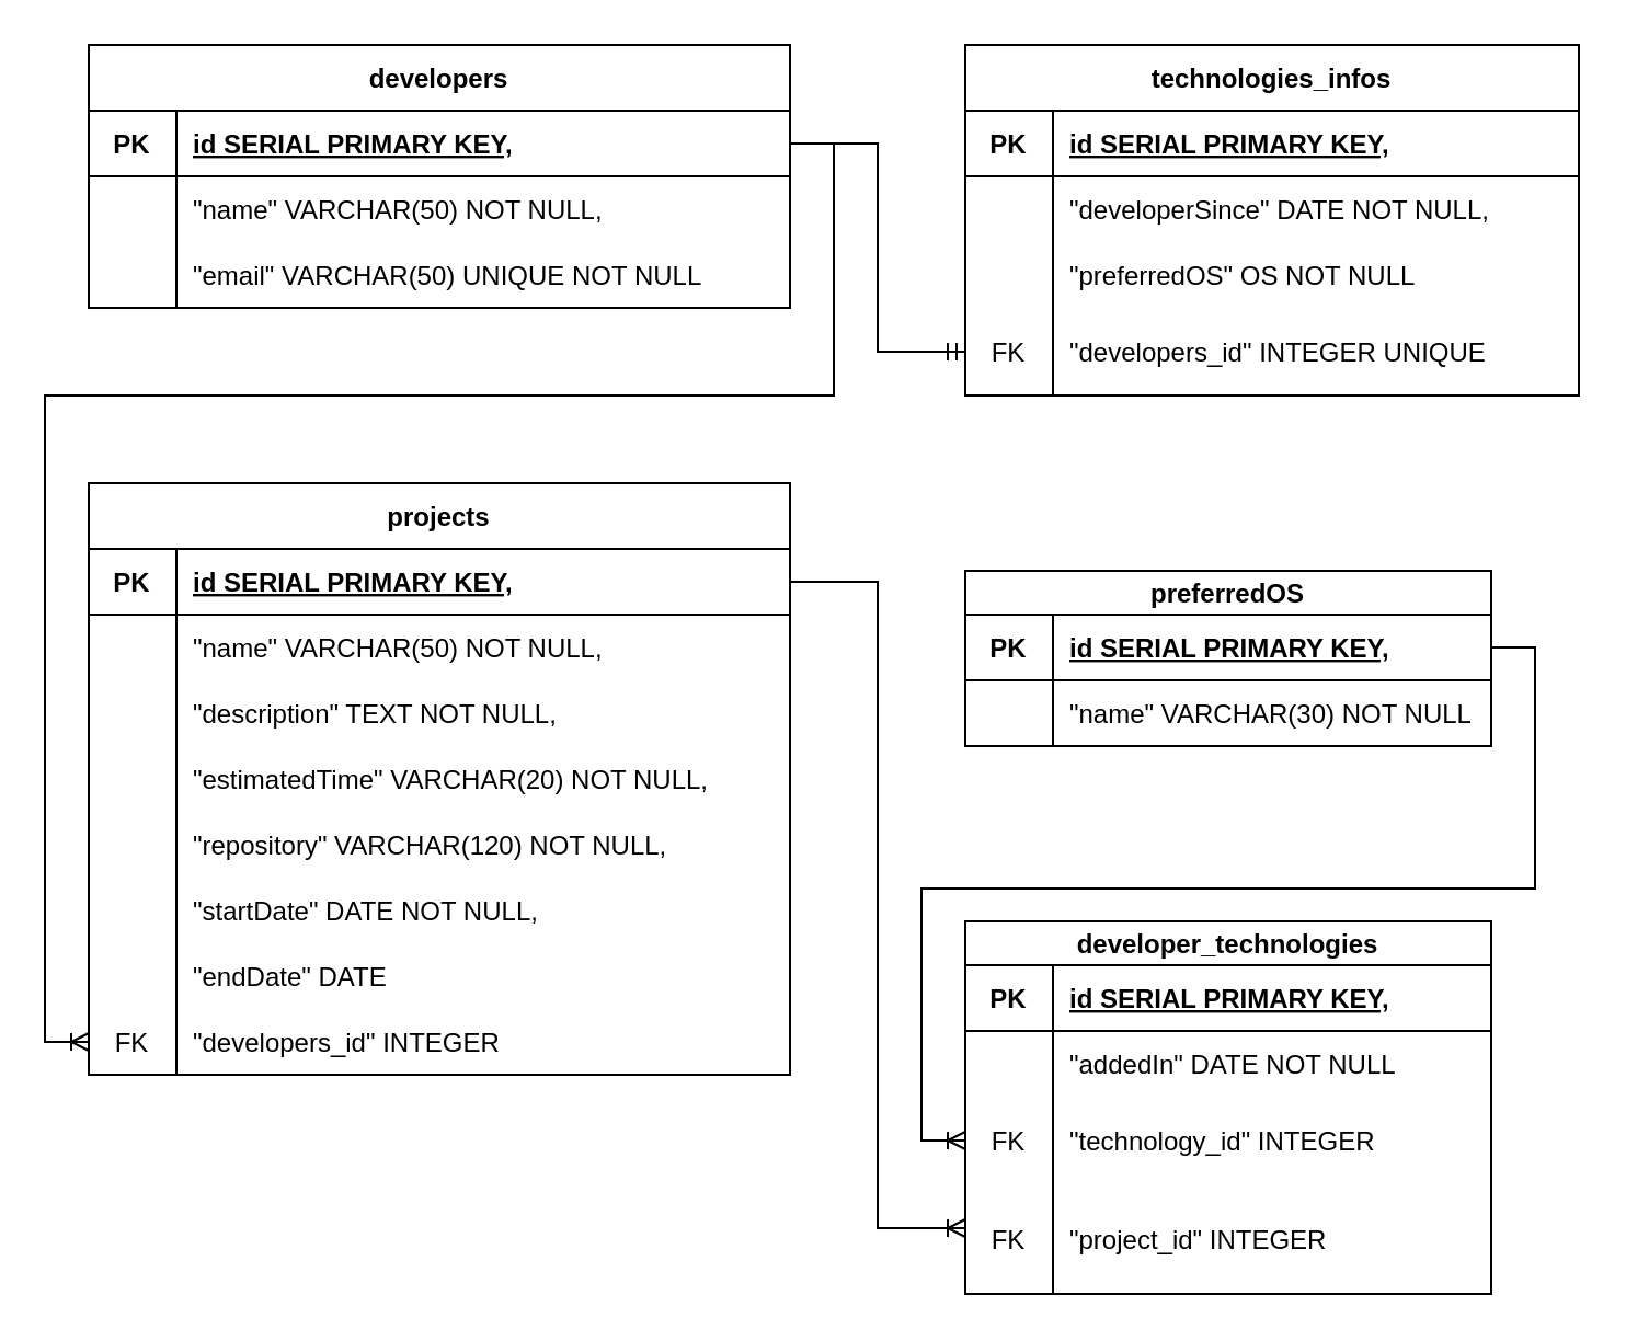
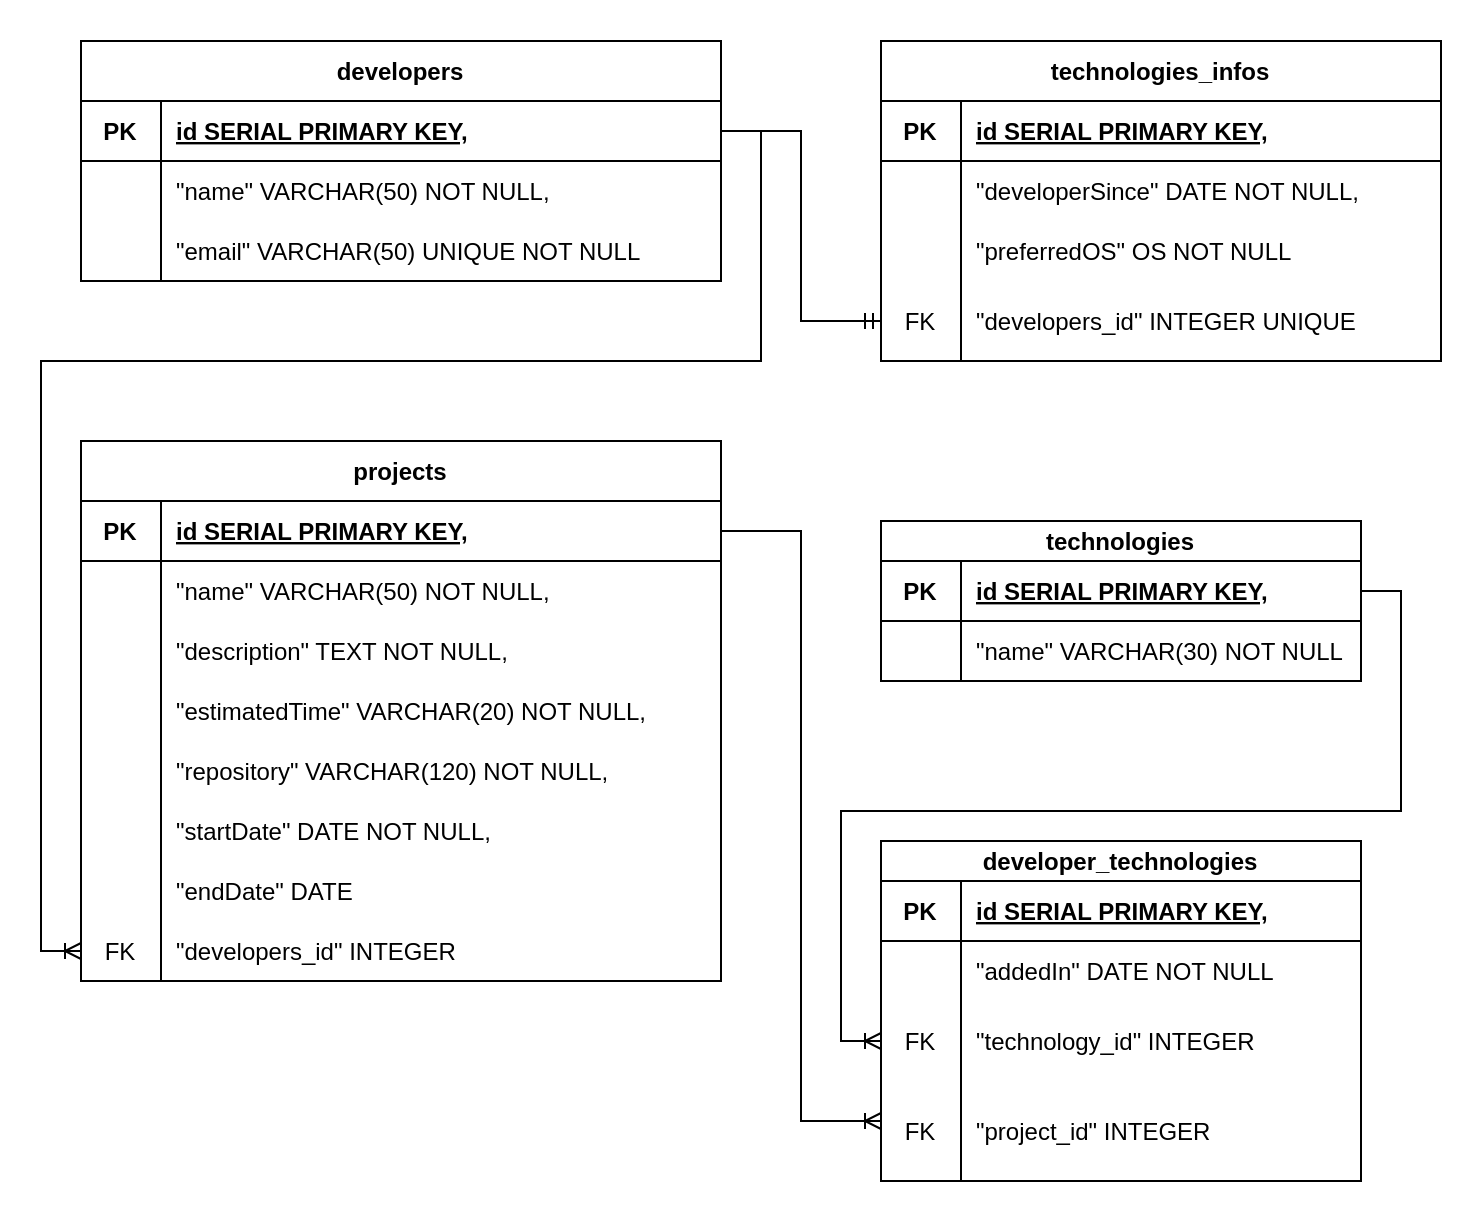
- <mxCell id="63" value="preferredOS" style="shape=table;startSize=20;container=1;collapsible=1;childLayout=tableLayout;fixedRows=1;rowLines=0;fontStyle=1;align=center;resizeLast=1;" parent="1" vertex="1"><mxGeometry x="440" y="260" width="240" height="80" as="geometry" /></mxCell>
+ <mxCell id="63" value="technologies" style="shape=table;startSize=20;container=1;collapsible=1;childLayout=tableLayout;fixedRows=1;rowLines=0;fontStyle=1;align=center;resizeLast=1;" parent="1" vertex="1"><mxGeometry x="440" y="260" width="240" height="80" as="geometry" /></mxCell>
